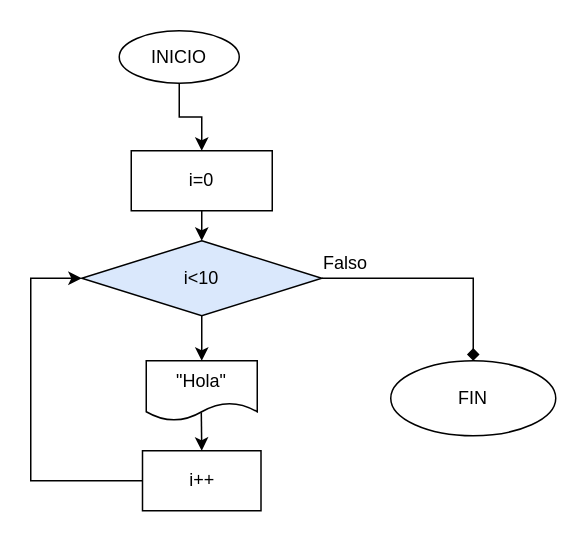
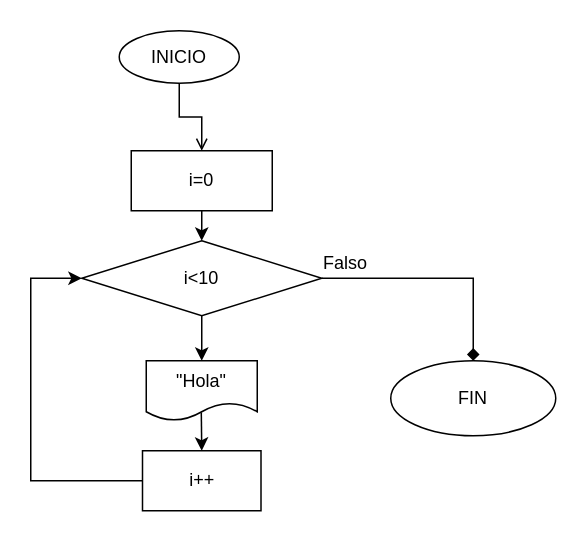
- <mxCell id="2" style="edgeStyle=orthogonalEdgeStyle;rounded=0;orthogonalLoop=1;jettySize=auto;html=1;exitX=0.5;exitY=1;exitDx=0;exitDy=0;entryX=0.5;entryY=0;entryDx=0;entryDy=0;" parent="1" source="3" target="14" edge="1"><mxGeometry relative="1" as="geometry"><mxPoint x="134" y="20" as="targetPoint" /></mxGeometry></mxCell>
+ <mxCell id="2" style="edgeStyle=orthogonalEdgeStyle;rounded=0;orthogonalLoop=1;jettySize=auto;html=1;exitX=0.5;exitY=1;exitDx=0;exitDy=0;entryX=0.5;entryY=0;entryDx=0;entryDy=0;endArrow=open;" parent="1" source="3" target="14" edge="1"><mxGeometry relative="1" as="geometry"><mxPoint x="134" y="20" as="targetPoint" /></mxGeometry></mxCell>
- <mxCell id="8" value="i&amp;lt;10" style="rhombus;whiteSpace=wrap;html=1;fillColor=#dae8fc;" parent="1" vertex="1"><mxGeometry x="54" y="160" width="160" height="50" as="geometry" /></mxCell>
+ <mxCell id="8" value="i&amp;lt;10" style="rhombus;whiteSpace=wrap;html=1;" parent="1" vertex="1"><mxGeometry x="54" y="160" width="160" height="50" as="geometry" /></mxCell>
